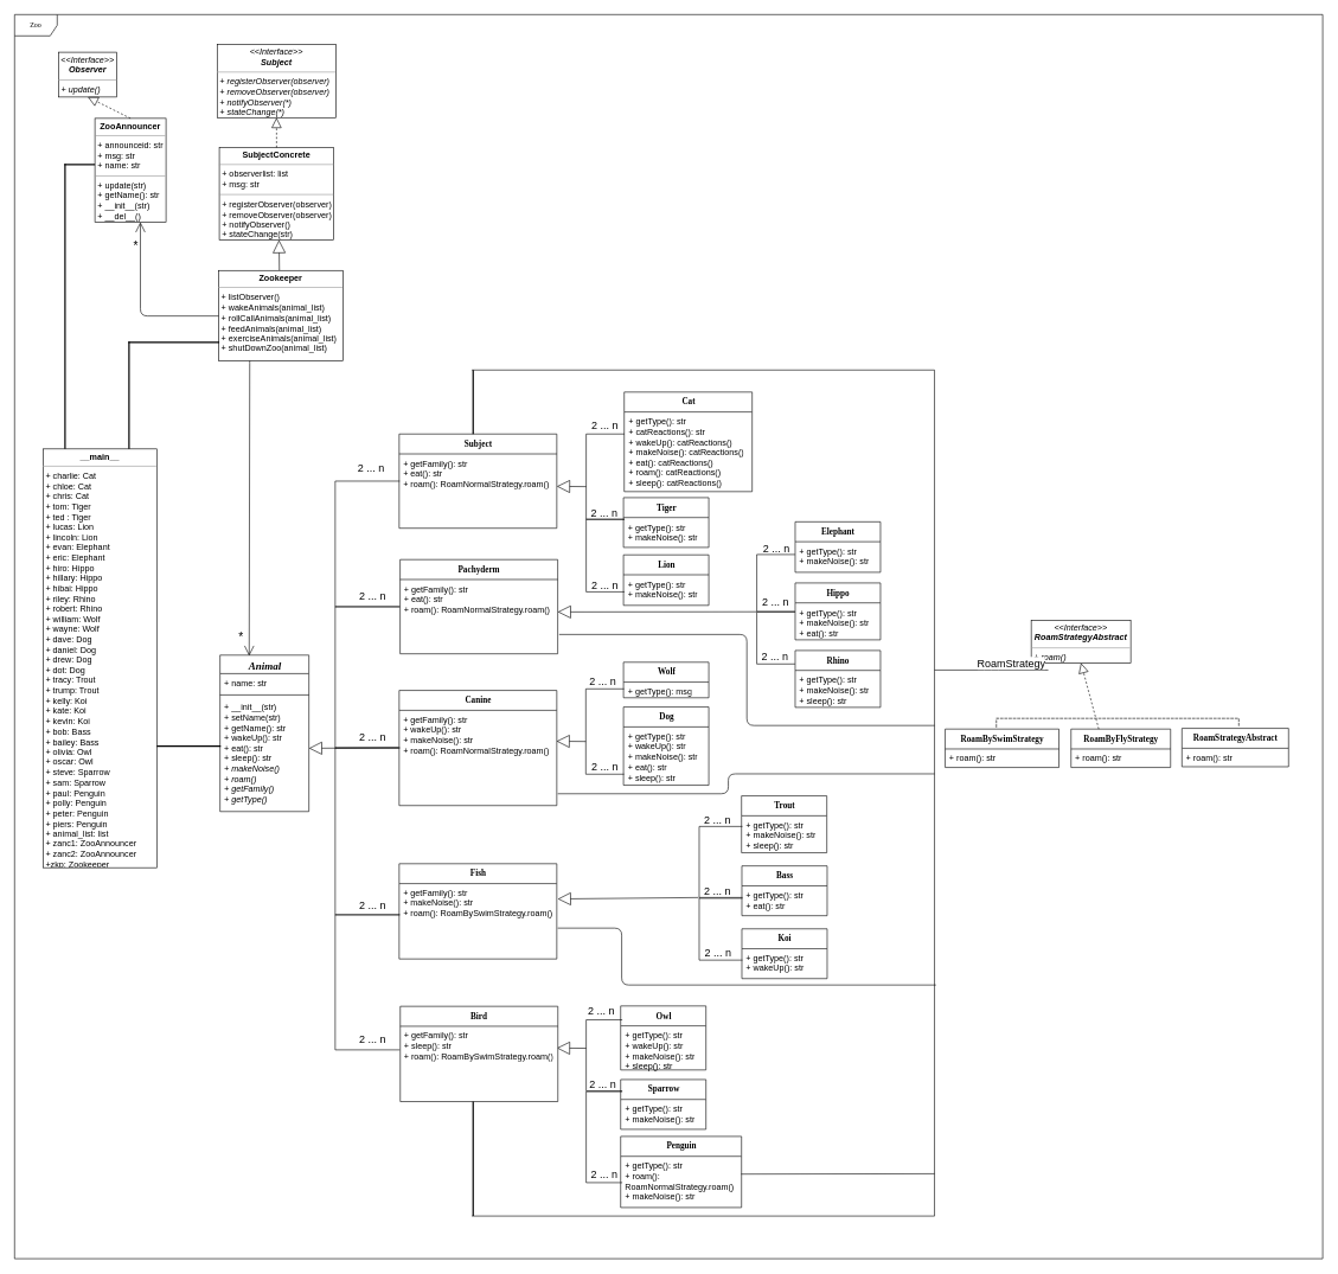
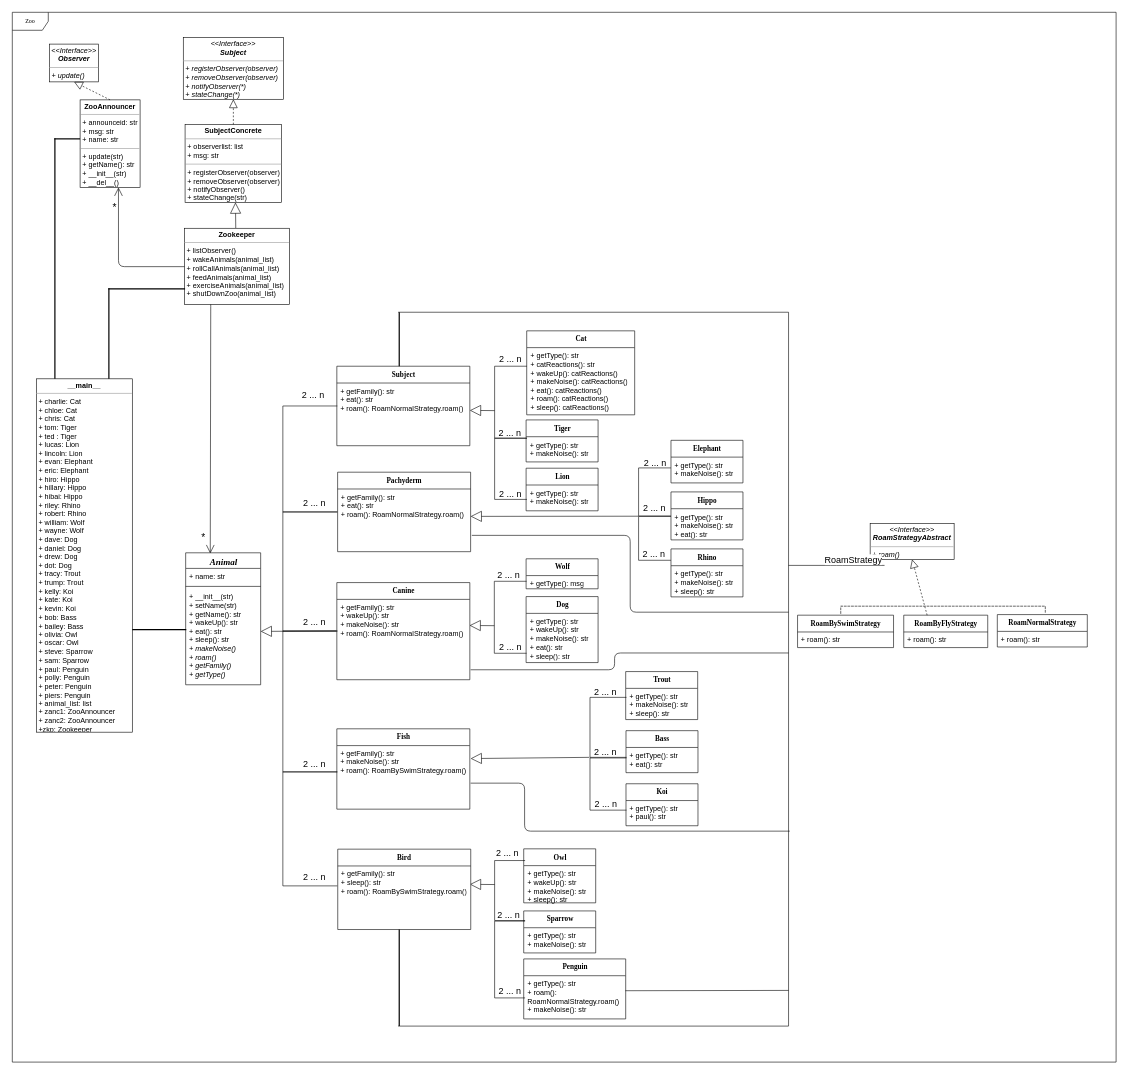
- <mxCell id="68" value="RoamStrategyAbstract" style="swimlane;html=1;fontStyle=1;align=center;verticalAlign=top;childLayout=stackLayout;horizontal=1;startSize=28;horizontalStack=0;resizeParent=1;resizeLast=0;collapsible=1;marginBottom=0;swimlaneFillColor=#ffffff;rounded=0;shadow=0;comic=0;labelBackgroundColor=none;strokeColor=#000000;strokeWidth=1;fillColor=none;fontFamily=Verdana;fontSize=12;fontColor=#000000;" parent="4" vertex="1"><mxGeometry x="1353" y="504" width="150" height="54" as="geometry" /></mxCell>
+ <mxCell id="68" value="RoamNormalStrategy" style="swimlane;html=1;fontStyle=1;align=center;verticalAlign=top;childLayout=stackLayout;horizontal=1;startSize=28;horizontalStack=0;resizeParent=1;resizeLast=0;collapsible=1;marginBottom=0;swimlaneFillColor=#ffffff;rounded=0;shadow=0;comic=0;labelBackgroundColor=none;strokeColor=#000000;strokeWidth=1;fillColor=none;fontFamily=Verdana;fontSize=12;fontColor=#000000;" parent="4" vertex="1"><mxGeometry x="1353" y="504" width="150" height="54" as="geometry" /></mxCell>
- <mxCell id="47" value="+ getType(): str&lt;br&gt;+ wakeUp(): str" style="text;html=1;strokeColor=none;fillColor=none;align=left;verticalAlign=top;spacingLeft=4;spacingRight=4;whiteSpace=wrap;overflow=hidden;rotatable=0;points=[[0,0.5],[1,0.5]];portConstraint=eastwest;" parent="46" vertex="1"><mxGeometry y="28" width="120" height="42" as="geometry" /></mxCell>
+ <mxCell id="47" value="+ getType(): str&lt;br&gt;+ paul(): str" style="text;html=1;strokeColor=none;fillColor=none;align=left;verticalAlign=top;spacingLeft=4;spacingRight=4;whiteSpace=wrap;overflow=hidden;rotatable=0;points=[[0,0.5],[1,0.5]];portConstraint=eastwest;" parent="46" vertex="1"><mxGeometry y="28" width="120" height="42" as="geometry" /></mxCell>
